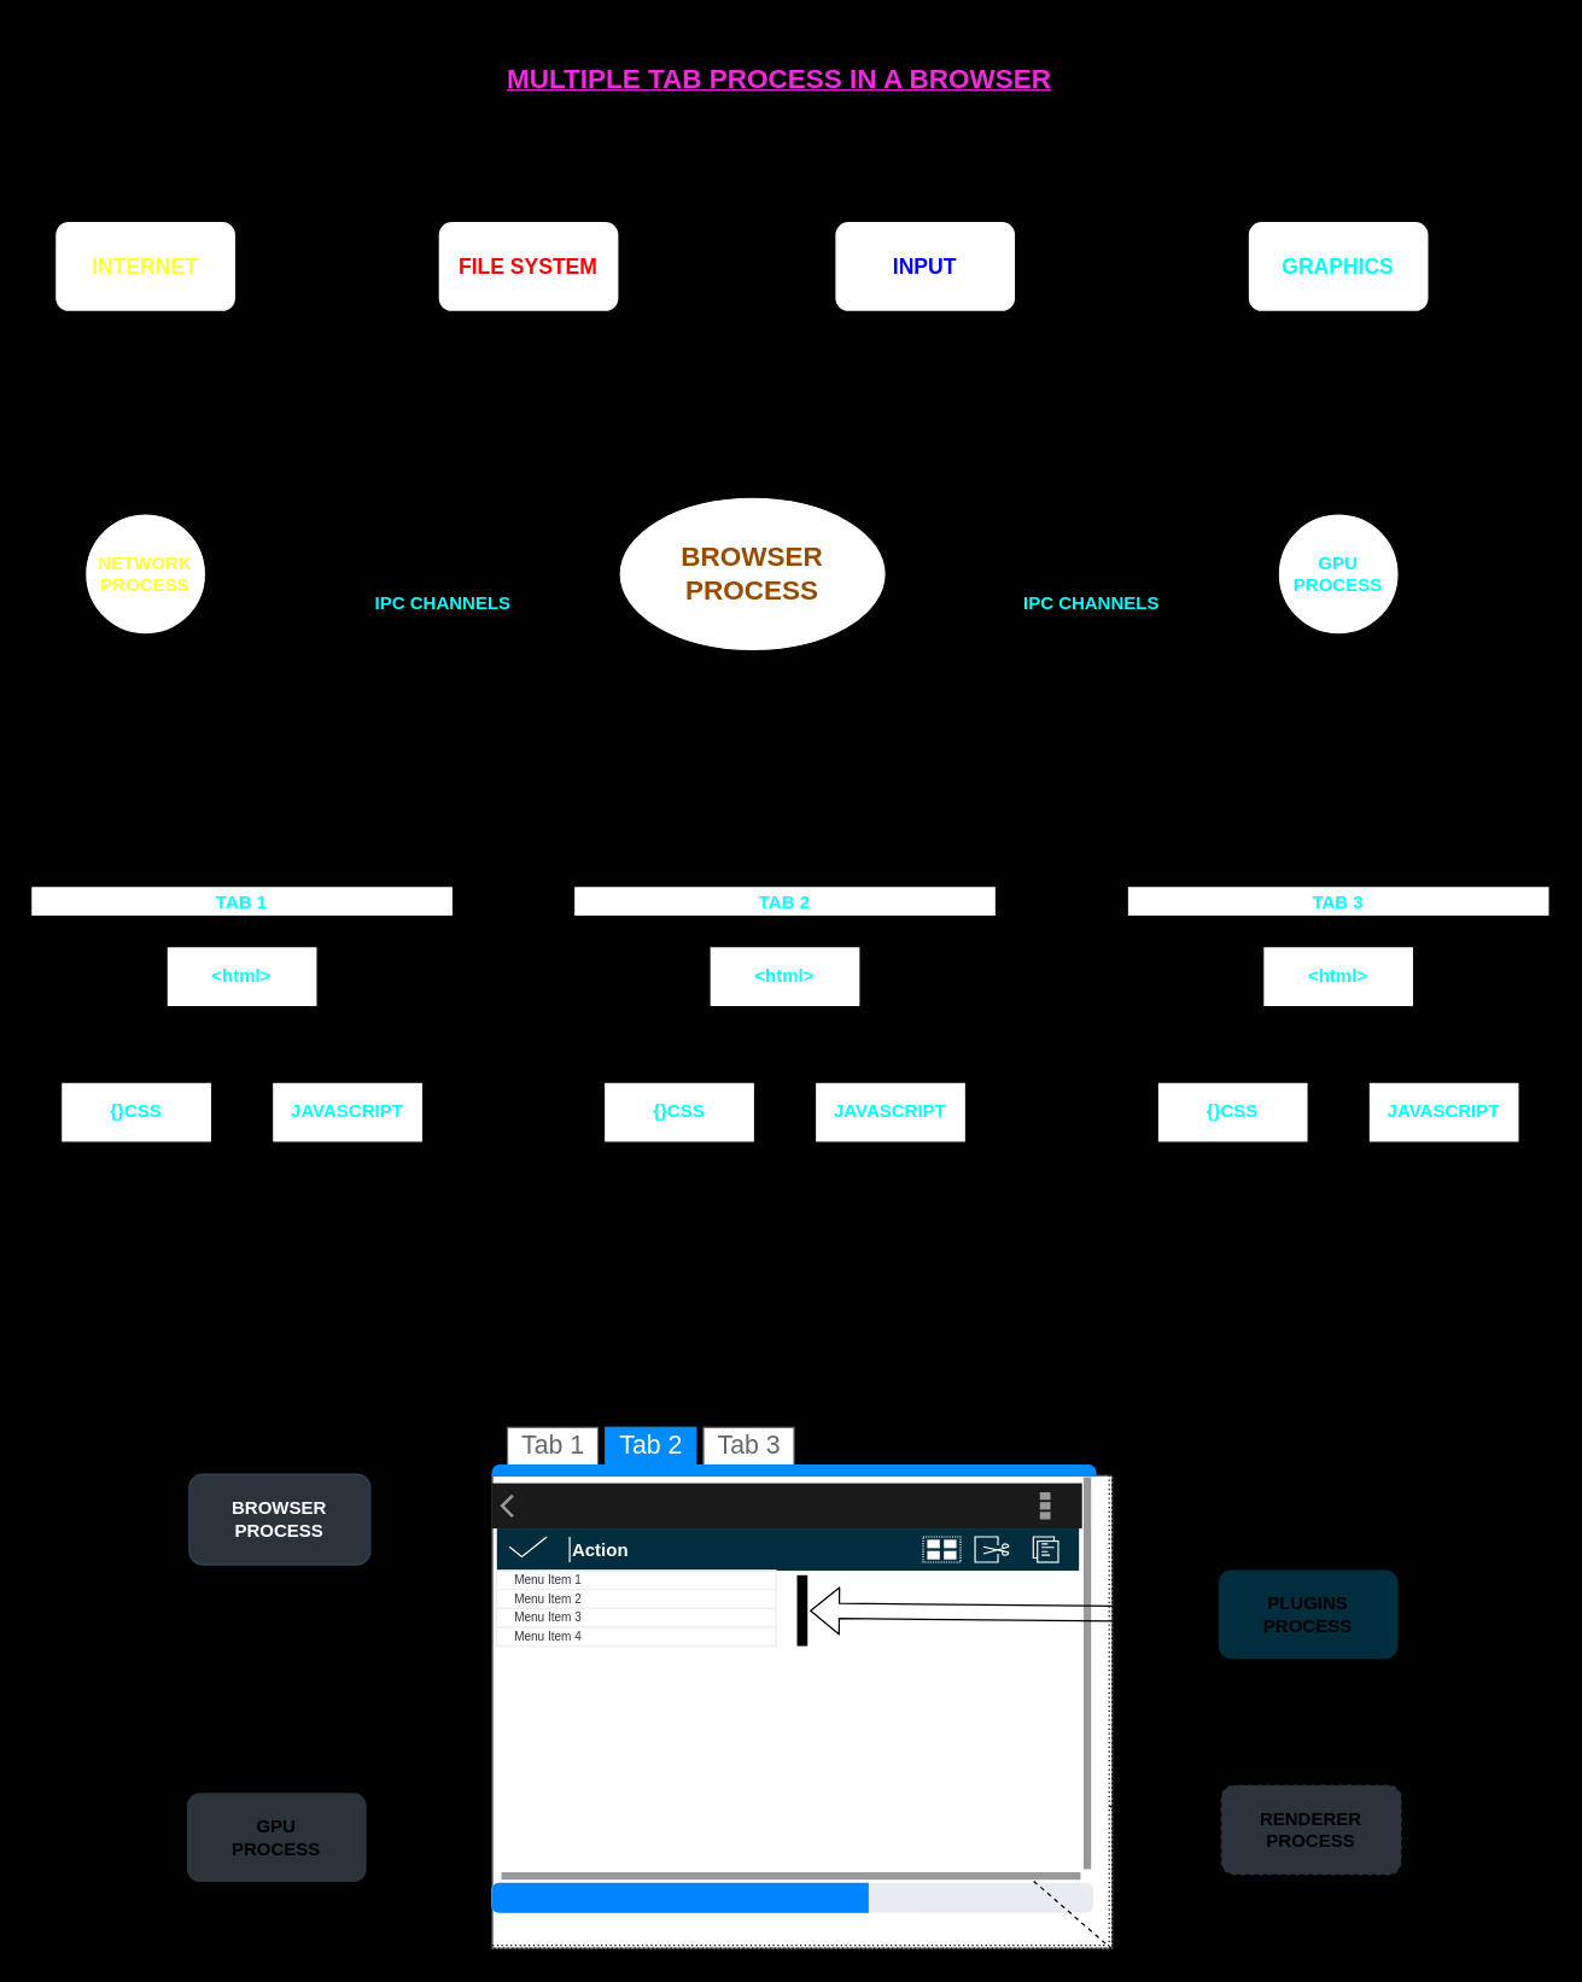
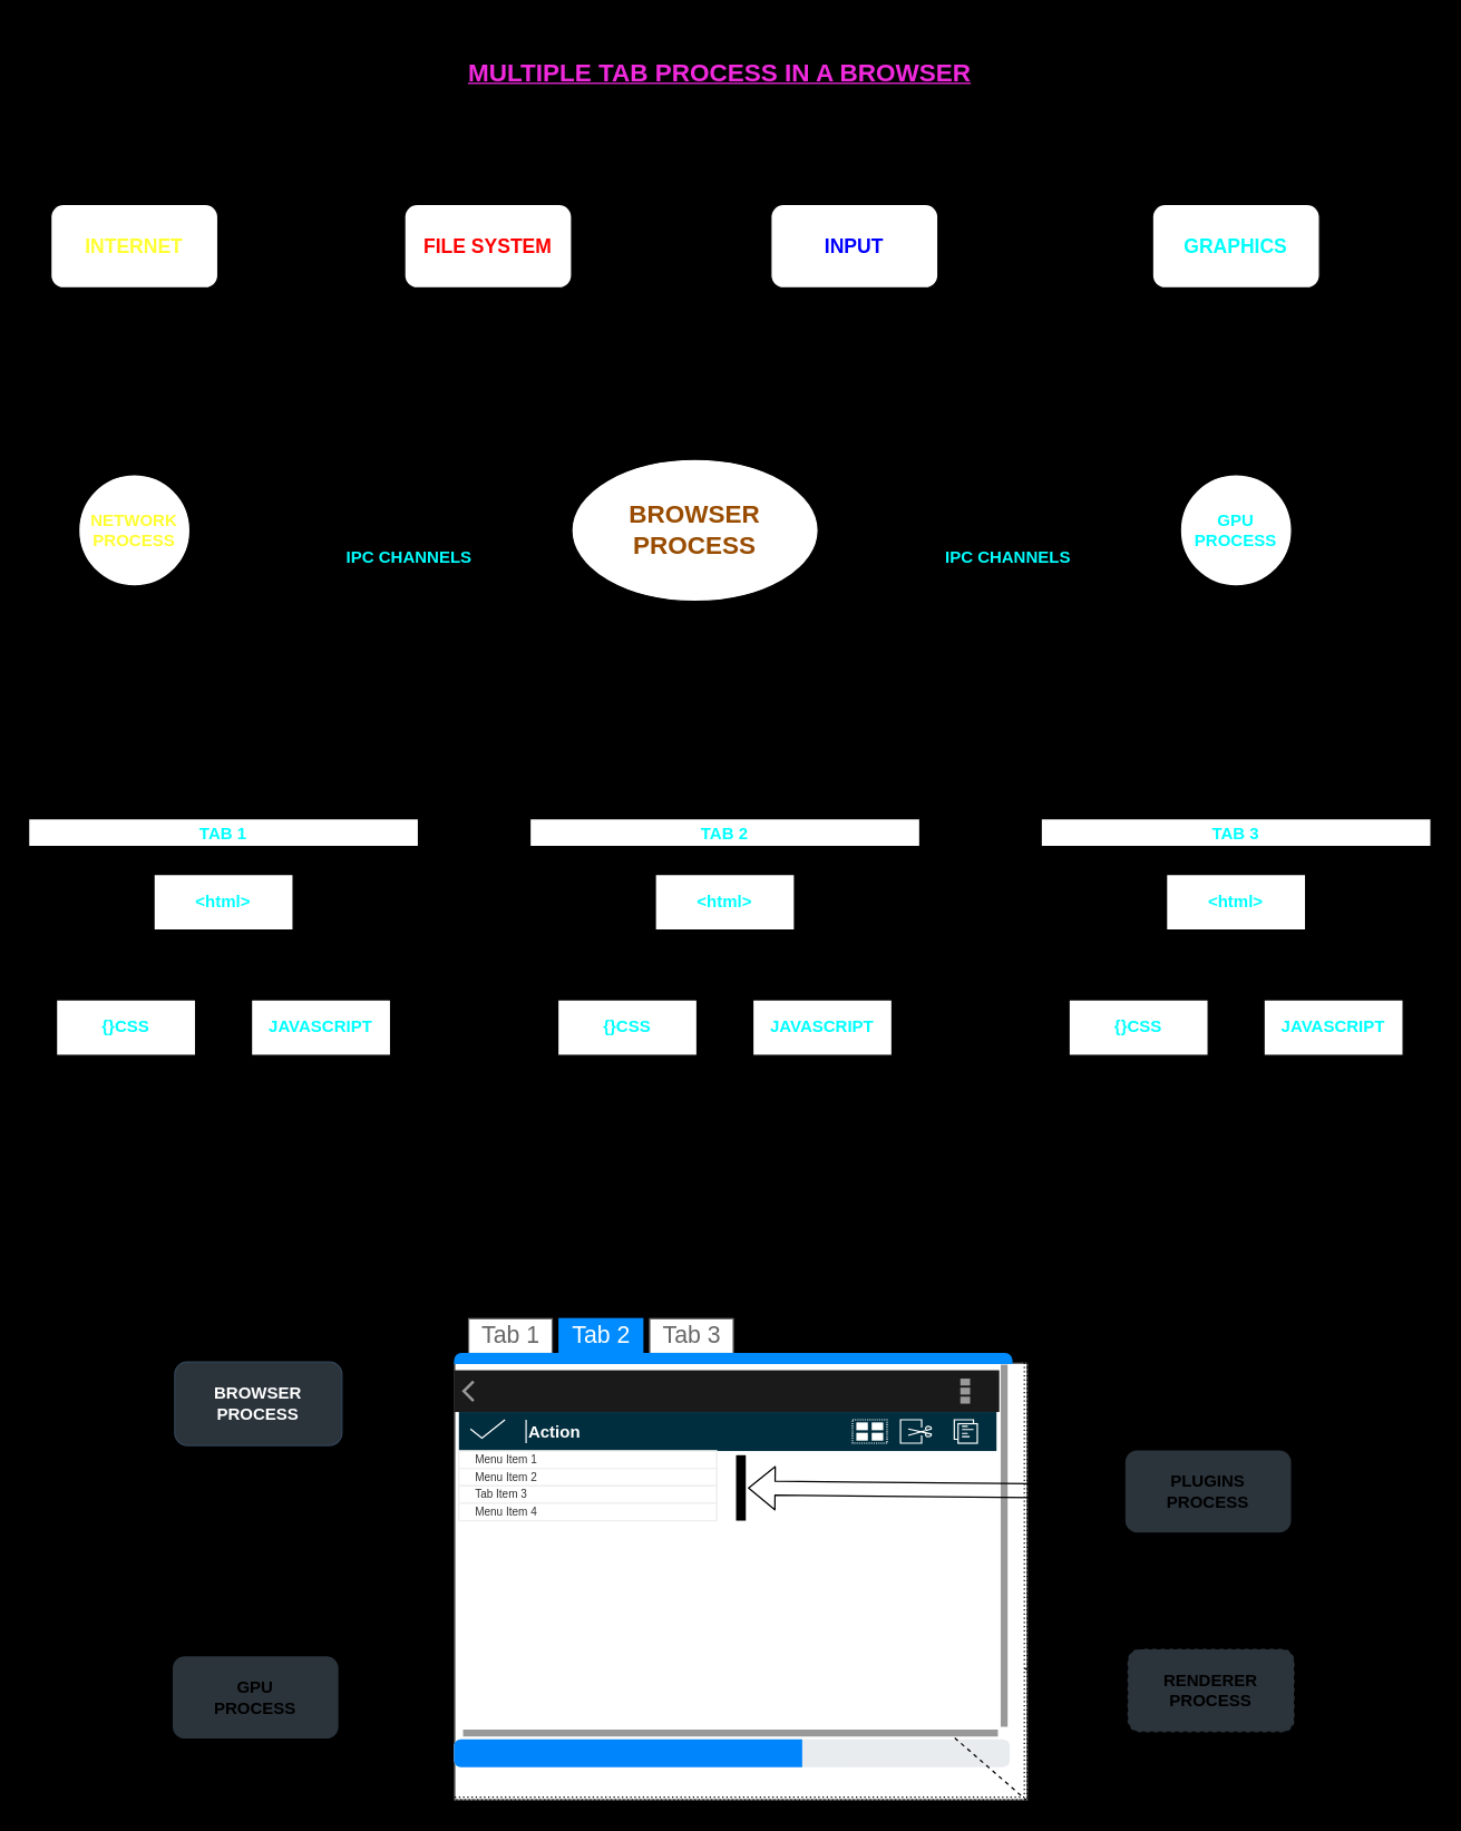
- <mxCell id="77" value="&lt;h4&gt;PLUGINS&lt;br&gt;PROCESS&lt;/h4&gt;" style="rounded=1;whiteSpace=wrap;html=1;strokeColor=default;fillColor=#002e3e;" parent="1" vertex="1"><mxGeometry x="807" y="1040" width="120" height="60" as="geometry" /></mxCell>
+ <mxCell id="77" value="&lt;h4&gt;PLUGINS&lt;br&gt;PROCESS&lt;/h4&gt;" style="rounded=1;whiteSpace=wrap;html=1;strokeColor=default;fillColor=#2B333B;" parent="1" vertex="1"><mxGeometry x="807" y="1040" width="120" height="60" as="geometry" /></mxCell>
- <mxCell id="70" value="Menu Item 3" style="strokeColor=inherit;fillColor=inherit;gradientColor=inherit;strokeWidth=1;html=1;shadow=0;dashed=0;shape=mxgraph.android.rrect;rSize=0;align=left;spacingLeft=10;fontSize=8;fontColor=#333333;" parent="67" vertex="1"><mxGeometry y="25" width="185" height="12.5" as="geometry" /></mxCell>
+ <mxCell id="70" value="Tab Item 3" style="strokeColor=inherit;fillColor=inherit;gradientColor=inherit;strokeWidth=1;html=1;shadow=0;dashed=0;shape=mxgraph.android.rrect;rSize=0;align=left;spacingLeft=10;fontSize=8;fontColor=#333333;" parent="67" vertex="1"><mxGeometry y="25" width="185" height="12.5" as="geometry" /></mxCell>
